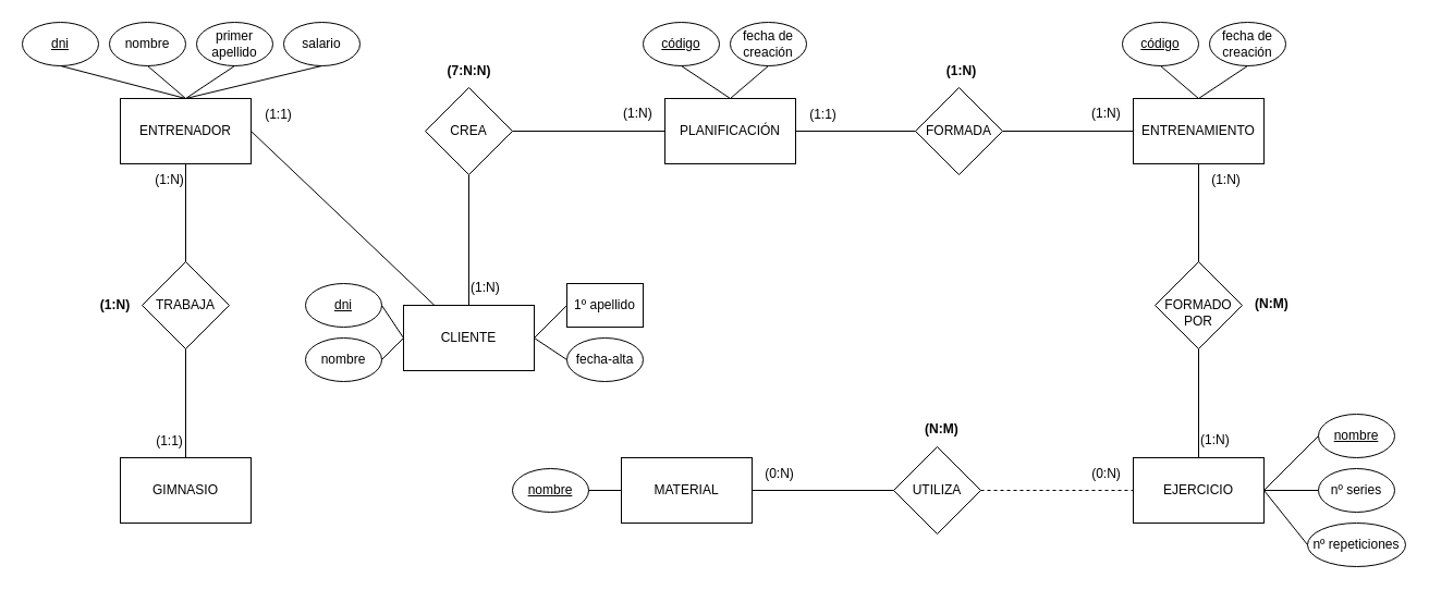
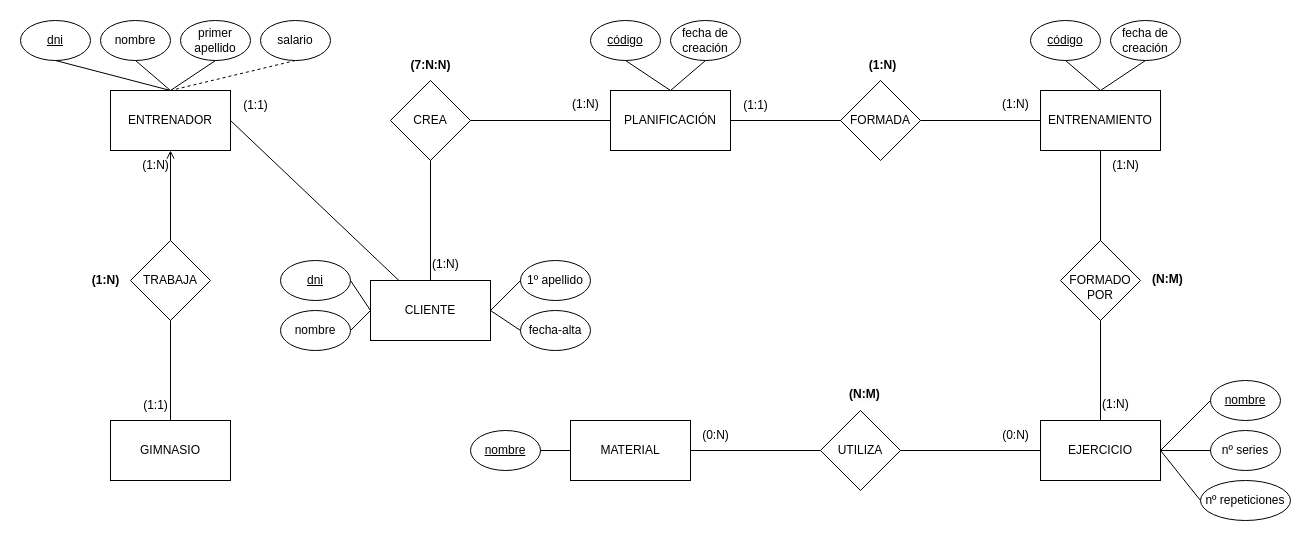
- <mxCell id="10" value="" style="endArrow=none;html=1;rounded=0;entryX=0.5;entryY=0;entryDx=0;entryDy=0;exitX=0.5;exitY=1;exitDx=0;exitDy=0;" edge="1" parent="1" source="6" target="2"><mxGeometry width="50" height="50" relative="1" as="geometry"><mxPoint x="200" y="110" as="sourcePoint" /><mxPoint x="75" y="80" as="targetPoint" /></mxGeometry></mxCell>
+ <mxCell id="10" value="" style="endArrow=none;html=1;rounded=0;entryX=0.5;entryY=0;entryDx=0;entryDy=0;exitX=0.5;exitY=1;exitDx=0;exitDy=0;dashed=1;" edge="1" parent="1" source="6" target="2"><mxGeometry width="50" height="50" relative="1" as="geometry"><mxPoint x="200" y="110" as="sourcePoint" /><mxPoint x="75" y="80" as="targetPoint" /></mxGeometry></mxCell>
- <mxCell id="13" value="" style="endArrow=none;html=1;rounded=0;entryX=0.5;entryY=1;entryDx=0;entryDy=0;exitX=0.5;exitY=0;exitDx=0;exitDy=0;" edge="1" parent="1" source="3" target="2"><mxGeometry width="50" height="50" relative="1" as="geometry"><mxPoint x="-190" y="420" as="sourcePoint" /><mxPoint x="-140" y="370" as="targetPoint" /></mxGeometry></mxCell>
+ <mxCell id="13" value="" style="endArrow=open;html=1;rounded=0;entryX=0.5;entryY=1;entryDx=0;entryDy=0;exitX=0.5;exitY=0;exitDx=0;exitDy=0;" edge="1" parent="1" source="3" target="2"><mxGeometry width="50" height="50" relative="1" as="geometry"><mxPoint x="-190" y="420" as="sourcePoint" /><mxPoint x="-140" y="370" as="targetPoint" /></mxGeometry></mxCell>
- <mxCell id="21" value="1º apellido" style="whiteSpace=wrap;html=1;rounded=0;" vertex="1" parent="1"><mxGeometry x="520" y="260" width="70" height="40" as="geometry" /></mxCell>
+ <mxCell id="21" value="1º apellido" style="ellipse;whiteSpace=wrap;html=1;" vertex="1" parent="1"><mxGeometry x="520" y="260" width="70" height="40" as="geometry" /></mxCell>
- <mxCell id="53" value="" style="endArrow=none;html=1;rounded=0;entryX=0;entryY=0.5;entryDx=0;entryDy=0;exitX=1;exitY=0.5;exitDx=0;exitDy=0;dashed=1;" edge="1" parent="1" source="51" target="42"><mxGeometry width="50" height="50" relative="1" as="geometry"><mxPoint x="870" y="490" as="sourcePoint" /><mxPoint x="920" y="440" as="targetPoint" /></mxGeometry></mxCell>
+ <mxCell id="53" value="" style="endArrow=none;html=1;rounded=0;entryX=0;entryY=0.5;entryDx=0;entryDy=0;exitX=1;exitY=0.5;exitDx=0;exitDy=0;" edge="1" parent="1" source="51" target="42"><mxGeometry width="50" height="50" relative="1" as="geometry"><mxPoint x="870" y="490" as="sourcePoint" /><mxPoint x="920" y="440" as="targetPoint" /></mxGeometry></mxCell>
